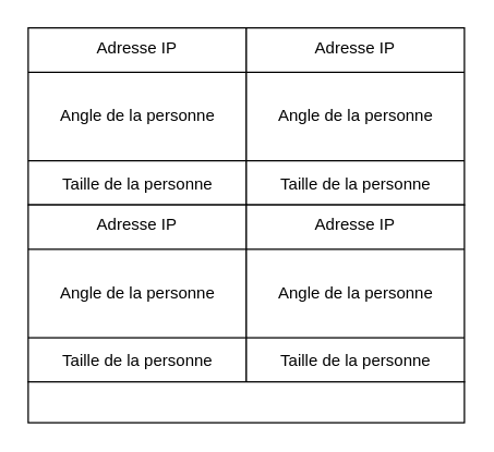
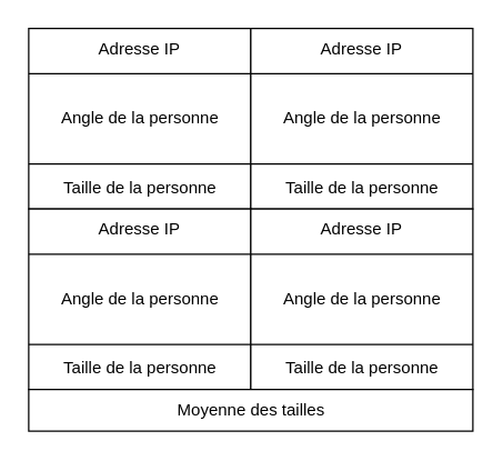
+ <mxCell id="27" value="Moyenne des tailles" style="text;html=1;align=center;verticalAlign=middle;whiteSpace=wrap;rounded=0;" vertex="1" parent="1"><mxGeometry x="117.5" y="280" width="125" height="30" as="geometry" /></mxCell>
